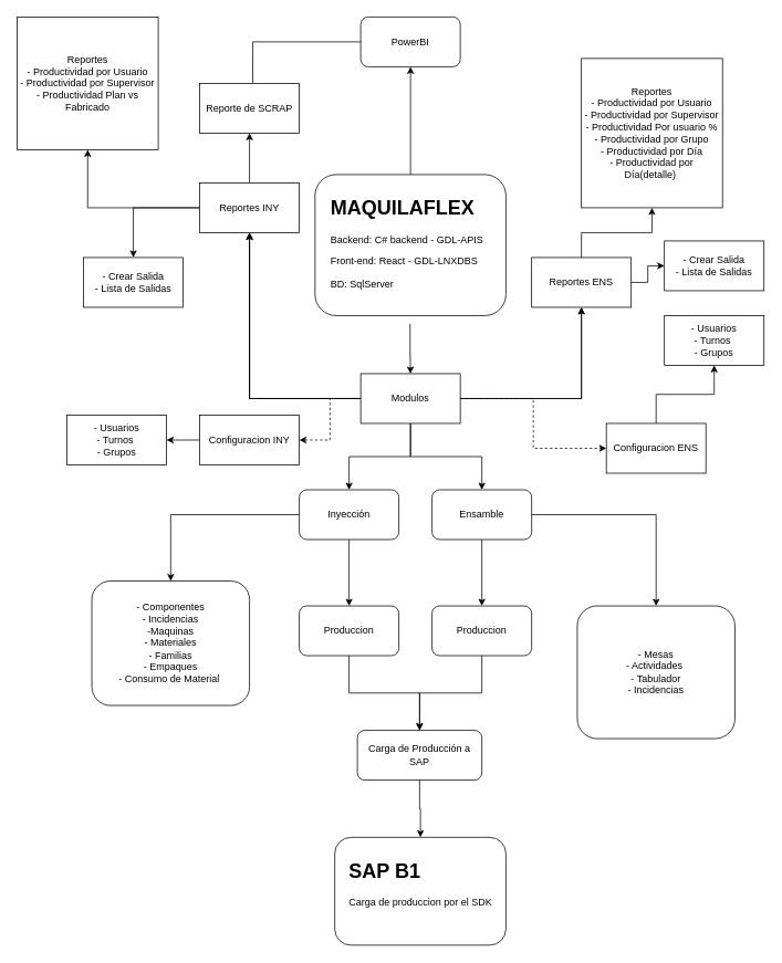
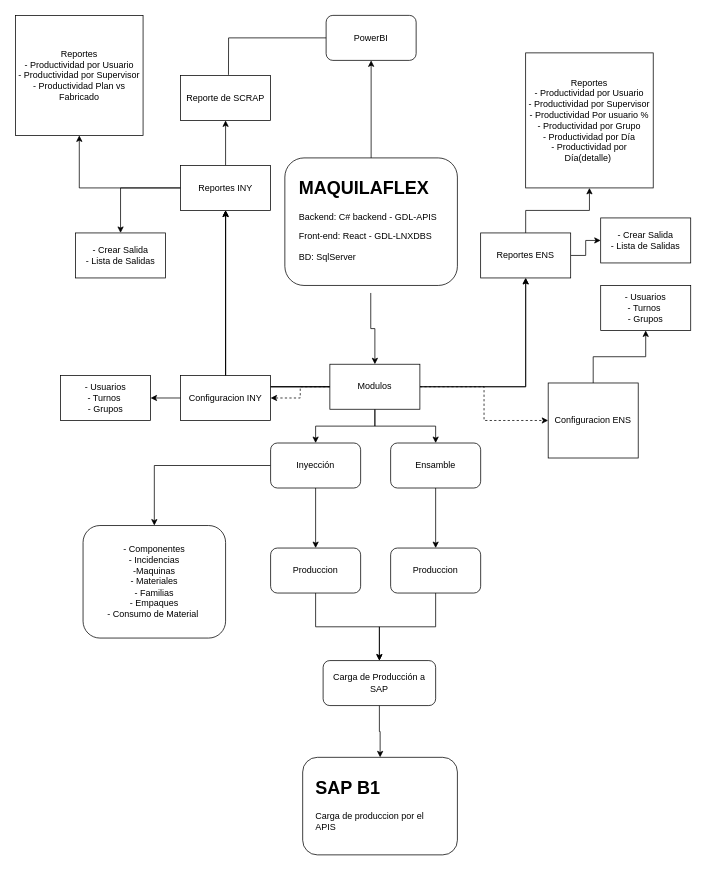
- <mxCell id="28" value="Modulos" style="whiteSpace=wrap;html=1;" vertex="1" parent="1"><mxGeometry x="434" y="450" width="120" height="60" as="geometry" /></mxCell>
+ <mxCell id="28" value="Modulos" style="whiteSpace=wrap;html=1;" vertex="1" parent="1"><mxGeometry x="439" y="485" width="120" height="60" as="geometry" /></mxCell>
- <mxCell id="40" value="Configuracion ENS" style="whiteSpace=wrap;html=1;" vertex="1" parent="1"><mxGeometry x="730" y="510" width="120" height="60" as="geometry" /></mxCell>
+ <mxCell id="40" value="Configuracion ENS" style="whiteSpace=wrap;html=1;" vertex="1" parent="1"><mxGeometry x="730" y="510" width="120" height="100" as="geometry" /></mxCell>
- <mxCell id="10" value="" style="edgeStyle=orthogonalEdgeStyle;rounded=0;orthogonalLoop=1;jettySize=auto;html=1;" edge="1" parent="1" source="11" target="31"><mxGeometry relative="1" as="geometry" /></mxCell>
- <mxCell id="31" value="- Mesas&lt;div&gt;- Actividades&amp;nbsp;&lt;/div&gt;&lt;div&gt;- Tabulador&lt;/div&gt;&lt;div&gt;- Incidencias&lt;/div&gt;" style="whiteSpace=wrap;html=1;rounded=1;" vertex="1" parent="1"><mxGeometry x="695" y="730" width="190" height="160" as="geometry" /></mxCell>
- <mxCell id="29" value="&lt;h1 style=&quot;margin-top: 0px;&quot;&gt;&lt;font style=&quot;color: light-dark(rgb(0, 0, 0), rgb(6, 56, 255));&quot;&gt;SAP B1&lt;/font&gt;&lt;/h1&gt;&lt;p&gt;Carga de produccion por el SDK&lt;/p&gt;" style="text;html=1;whiteSpace=wrap;overflow=hidden;rounded=0;labelBorderColor=none;" vertex="1" parent="1"><mxGeometry x="417.88" y="1029" width="176" height="110" as="geometry" /></mxCell>
+ <mxCell id="29" value="&lt;h1 style=&quot;margin-top: 0px;&quot;&gt;&lt;font style=&quot;color: light-dark(rgb(0, 0, 0), rgb(6, 56, 255));&quot;&gt;SAP B1&lt;/font&gt;&lt;/h1&gt;&lt;p&gt;Carga de produccion por el APIS&lt;/p&gt;" style="text;html=1;whiteSpace=wrap;overflow=hidden;rounded=0;labelBorderColor=none;" vertex="1" parent="1"><mxGeometry x="417.88" y="1029" width="176" height="110" as="geometry" /></mxCell>
